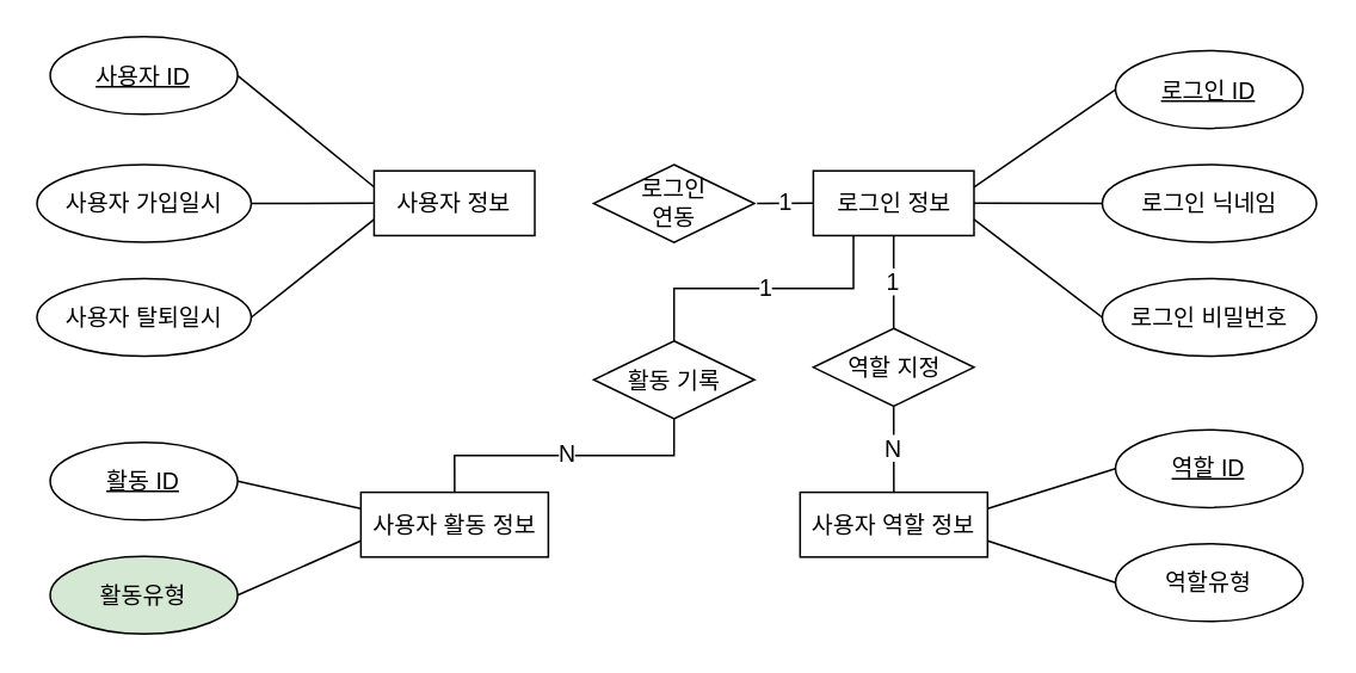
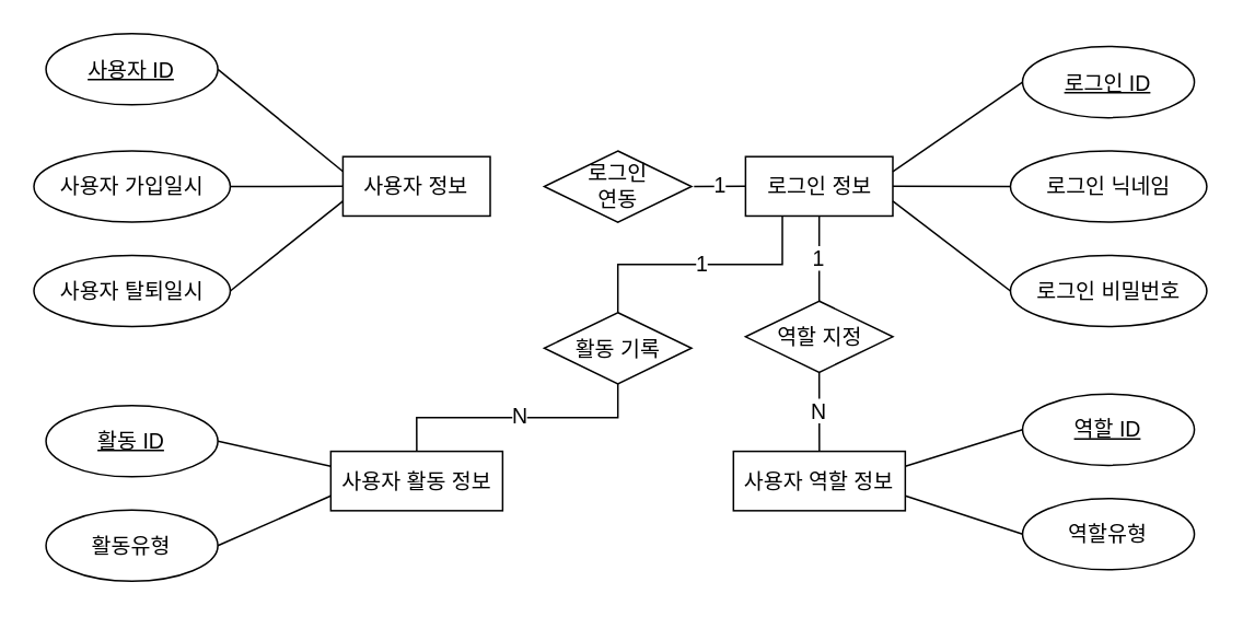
- <mxCell id="9" value="&lt;span style=&quot;font-size: 13px;&quot;&gt;활동유형&lt;br style=&quot;font-size: 13px;&quot;&gt;&lt;/span&gt;" style="ellipse;whiteSpace=wrap;html=1;align=center;rotation=0;fontSize=13;fillColor=#d5e8d4;" vertex="1" parent="1"><mxGeometry x="27.381" y="310.307" width="104.685" height="43.404" as="geometry" /></mxCell>
+ <mxCell id="9" value="&lt;span style=&quot;font-size: 13px;&quot;&gt;활동유형&lt;br style=&quot;font-size: 13px;&quot;&gt;&lt;/span&gt;" style="ellipse;whiteSpace=wrap;html=1;align=center;rotation=0;fontSize=13;" vertex="1" parent="1"><mxGeometry x="27.381" y="310.307" width="104.685" height="43.404" as="geometry" /></mxCell>
